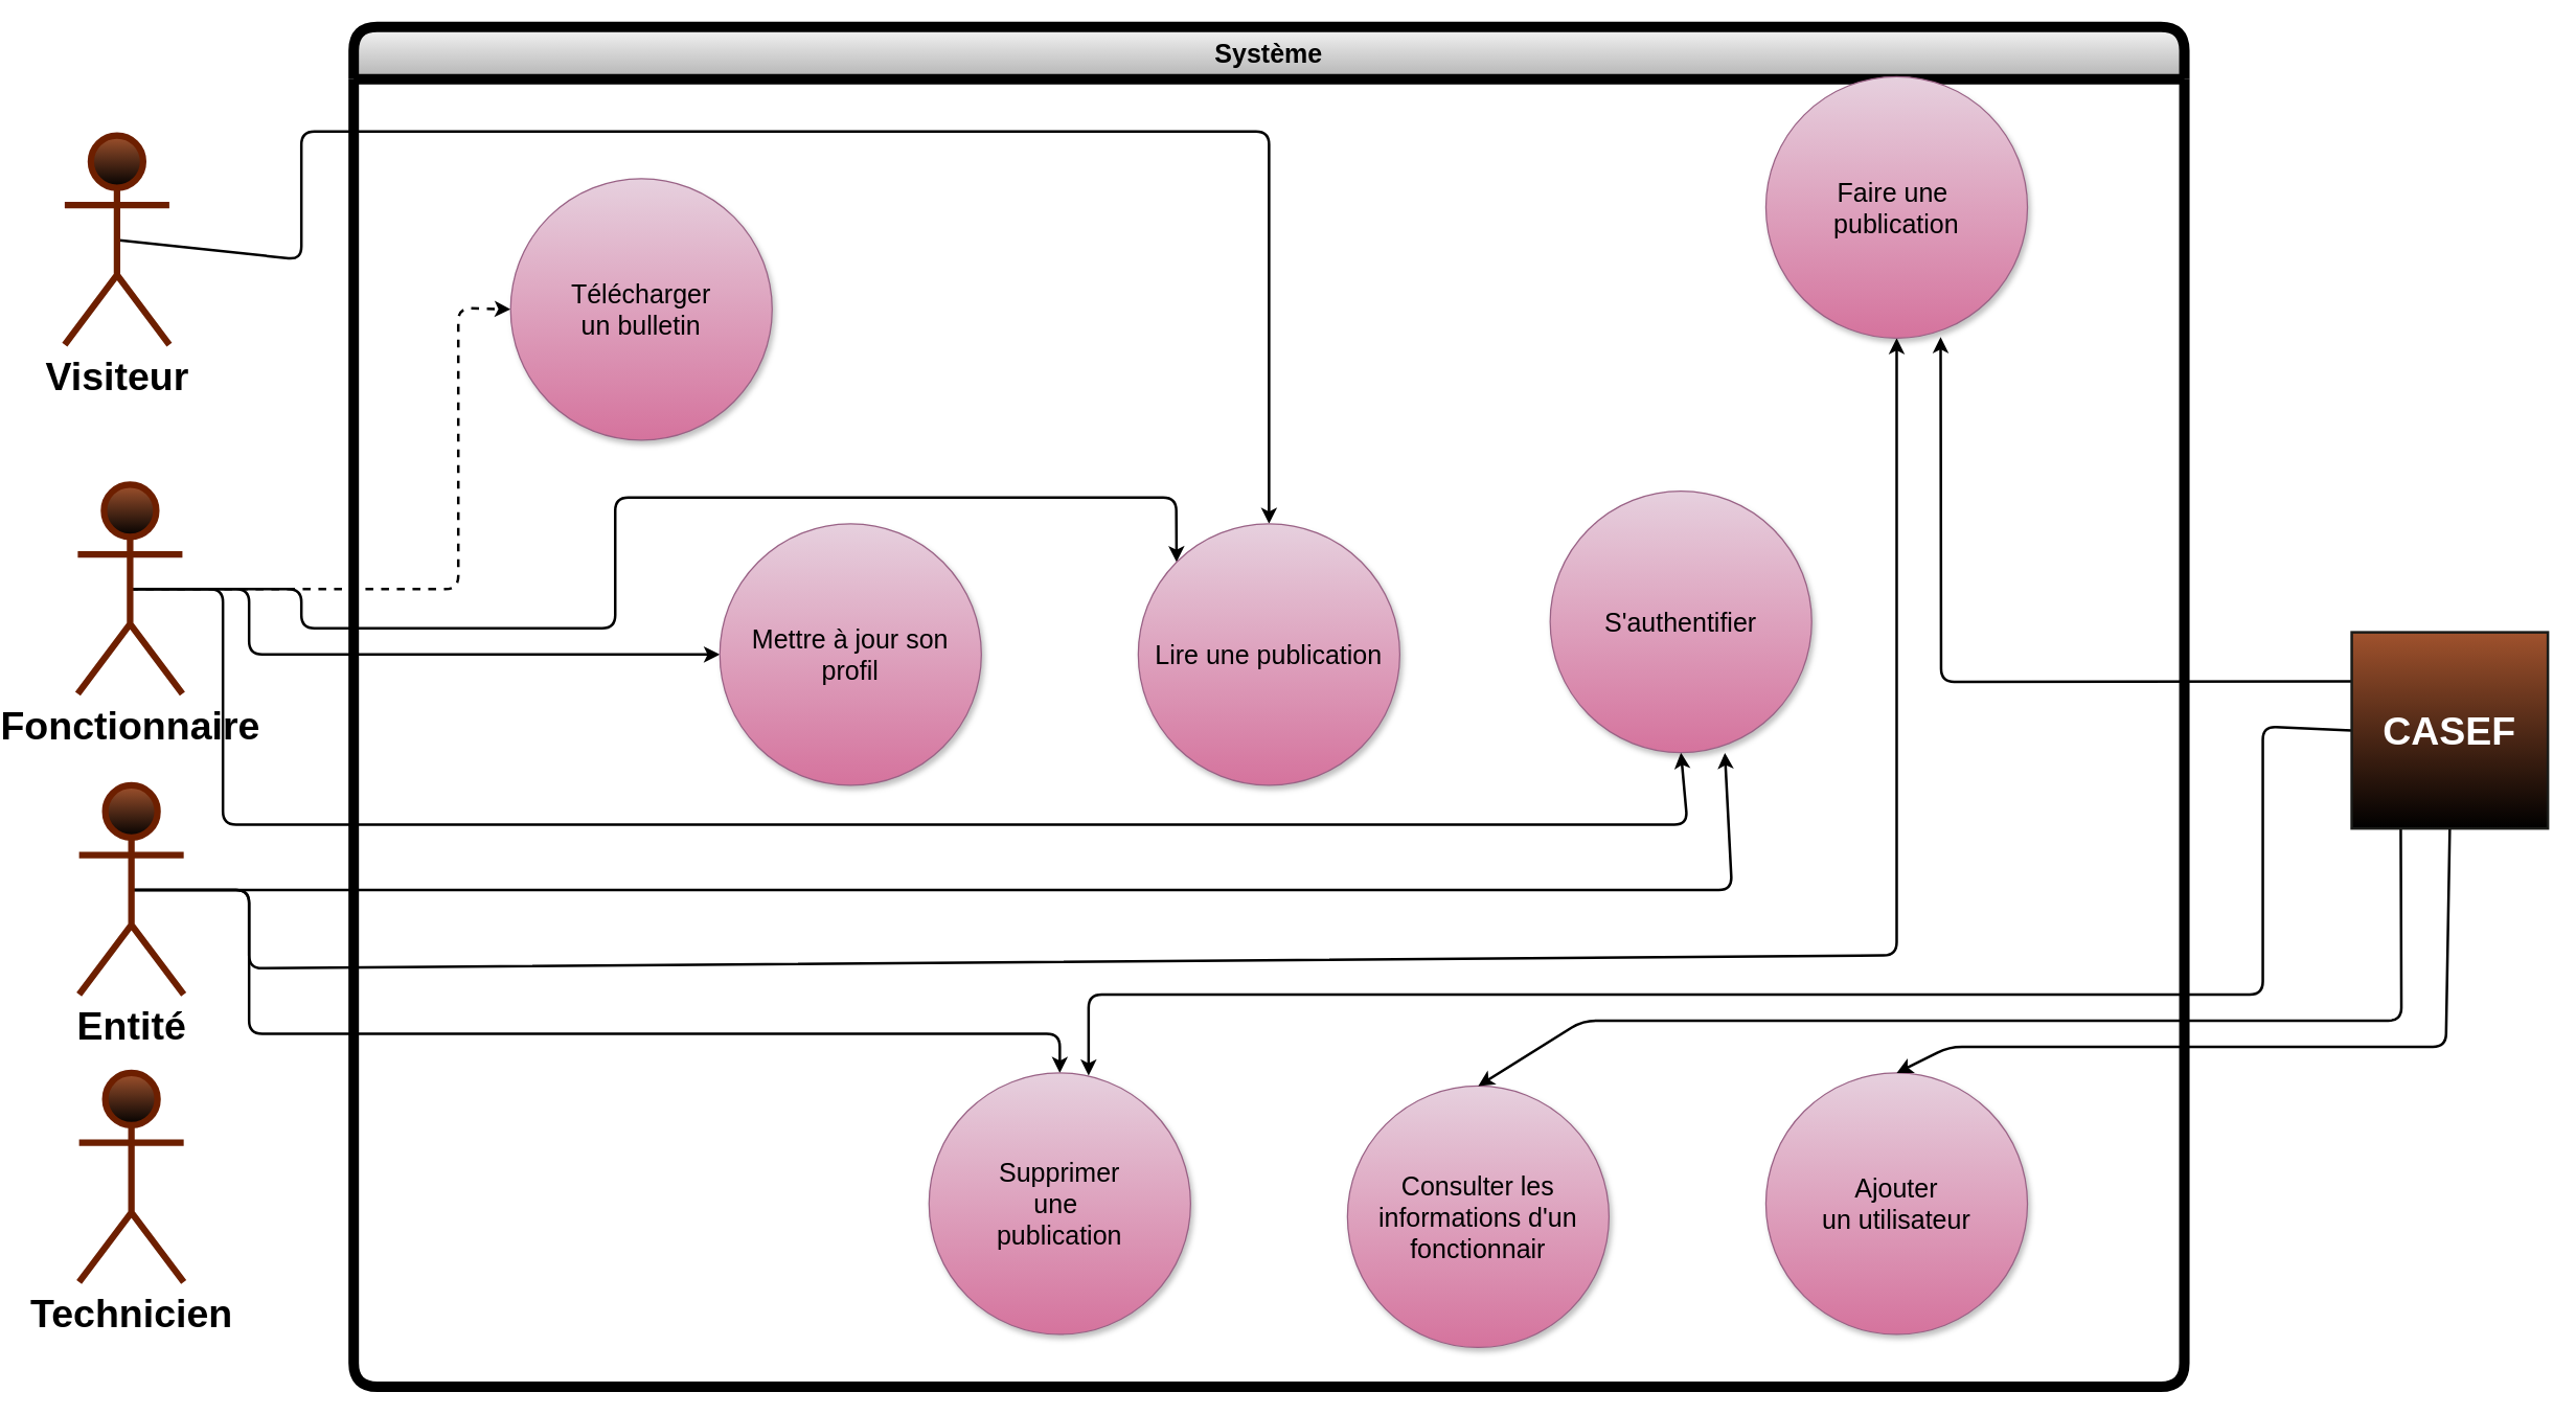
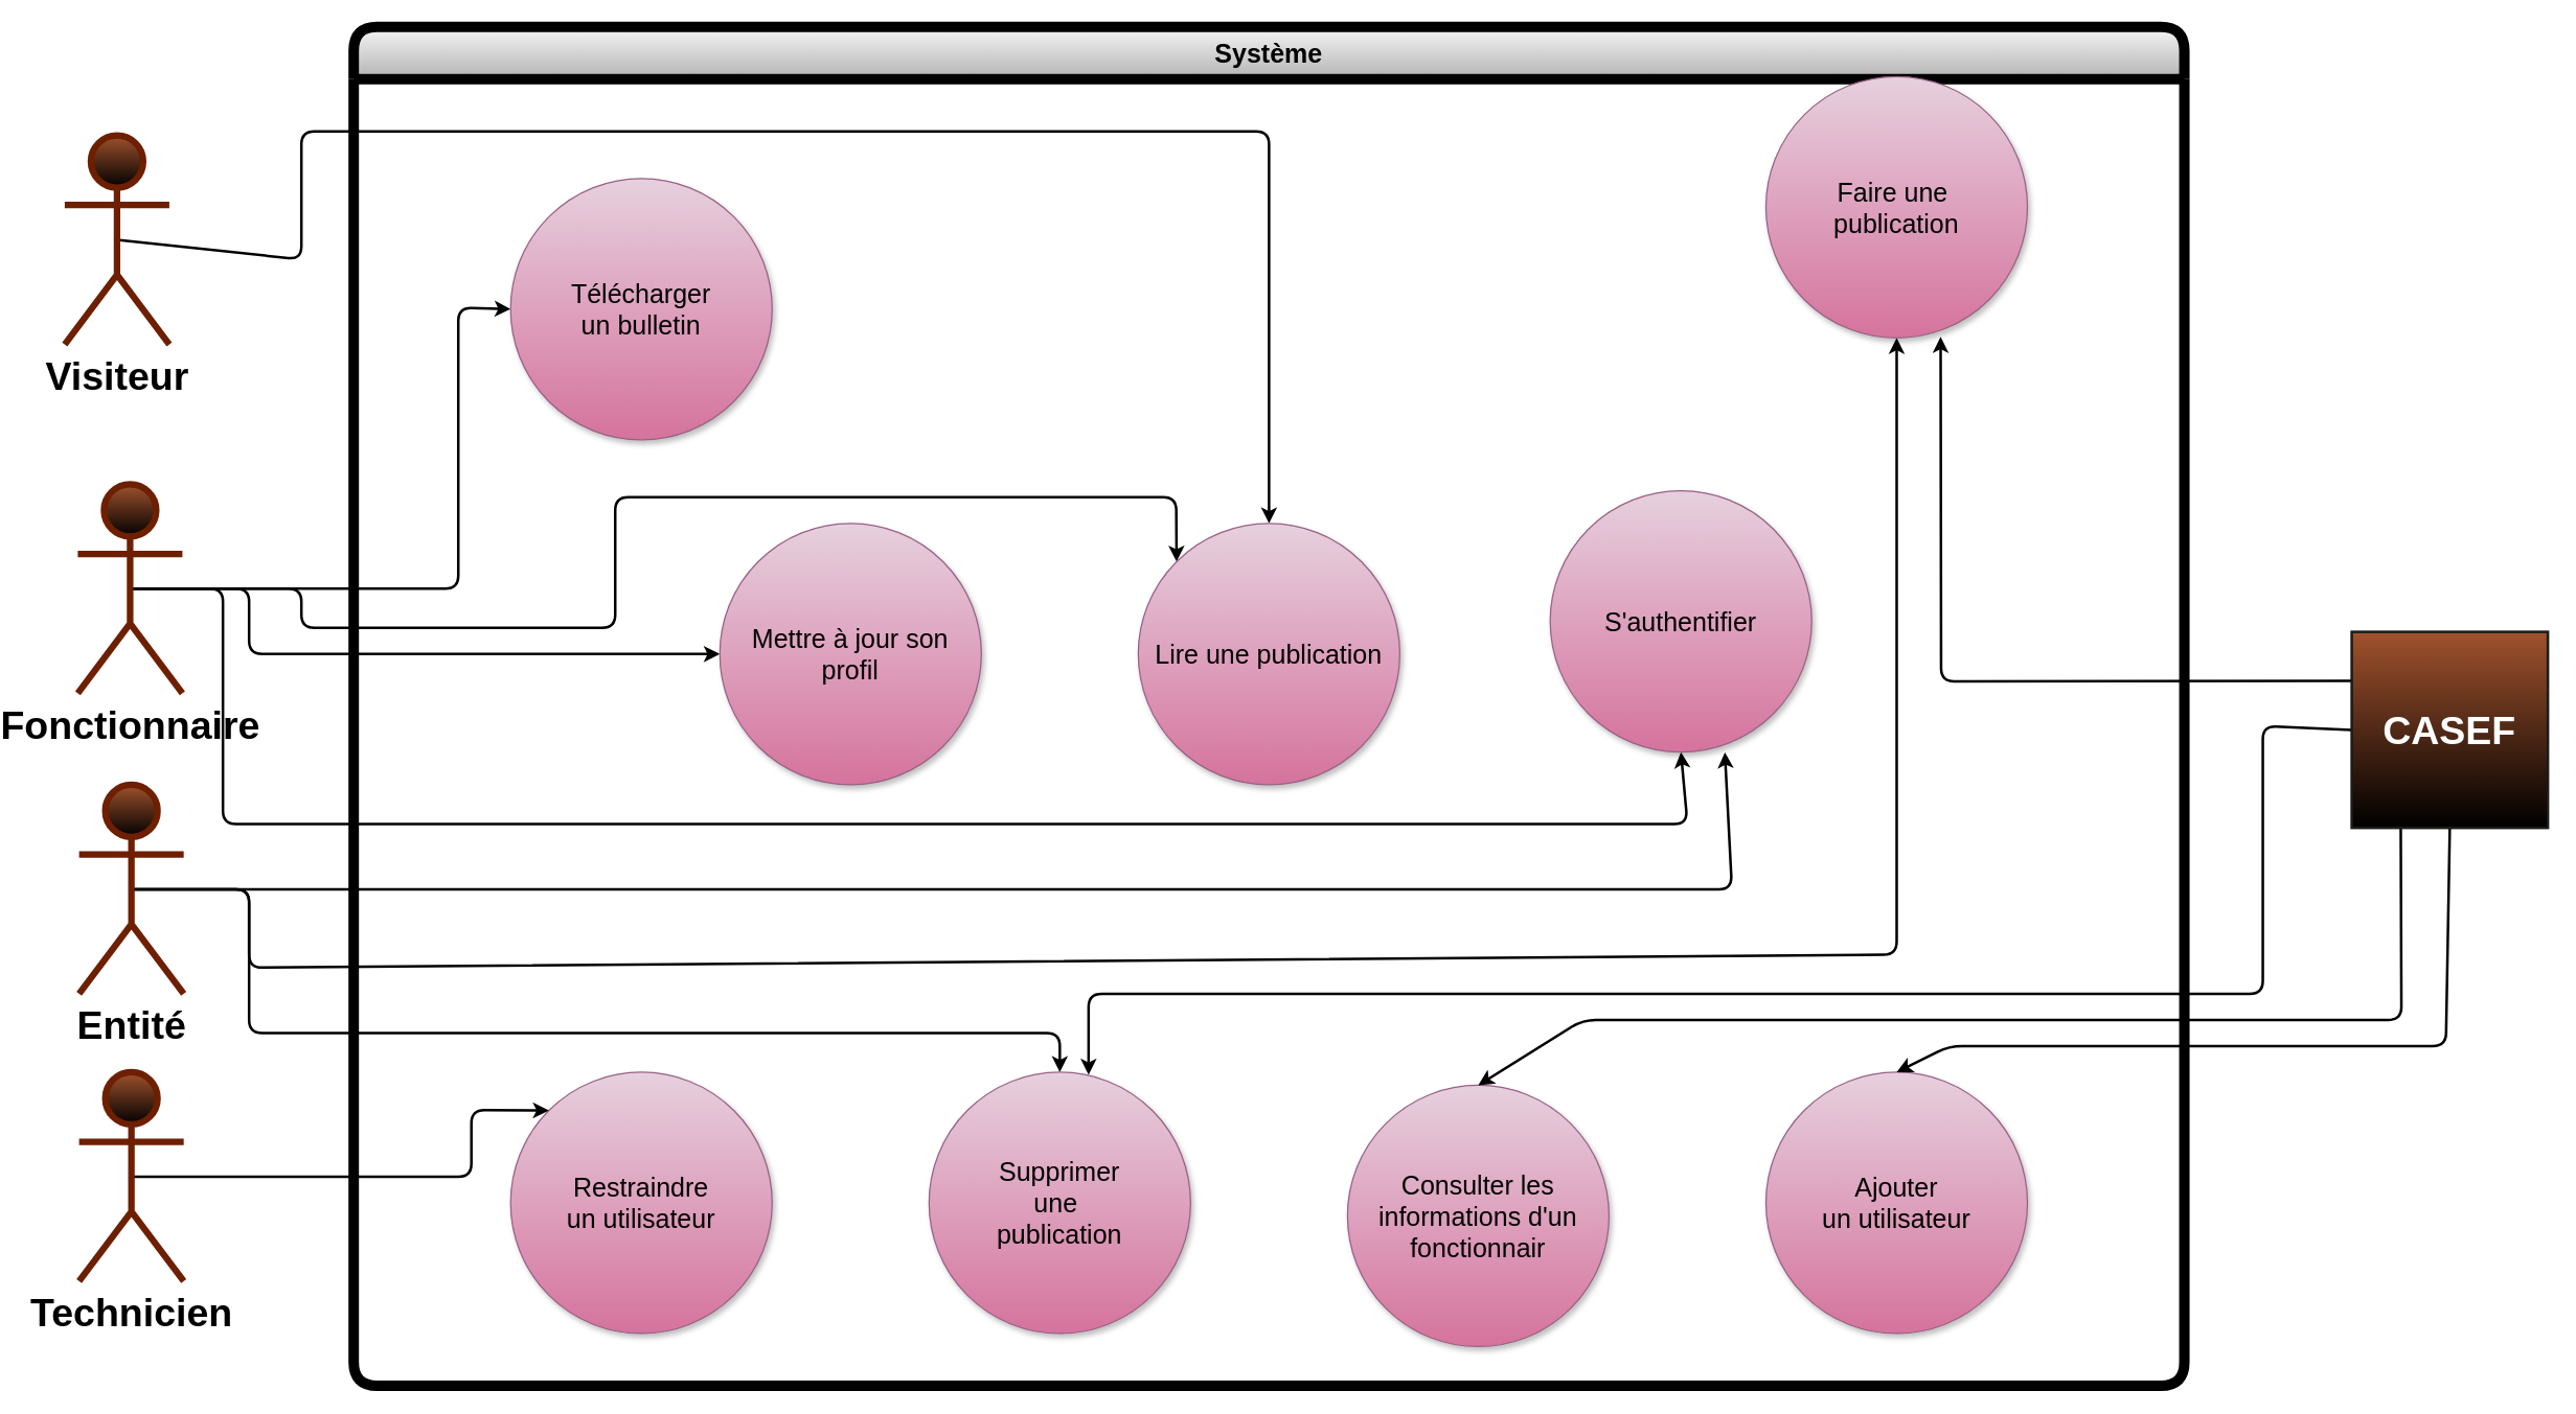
- <mxCell id="2" style="edgeStyle=none;html=1;exitX=0.5;exitY=0.5;exitDx=0;exitDy=0;exitPerimeter=0;entryX=0;entryY=0.5;entryDx=0;entryDy=0;fontSize=25;fontColor=#000000;strokeWidth=2;dashed=1;" parent="1" source="6" target="22" edge="1"><mxGeometry relative="1" as="geometry"><Array as="points"><mxPoint x="321" y="450" /><mxPoint x="321" y="235" /></Array></mxGeometry></mxCell>
+ <mxCell id="2" style="edgeStyle=none;html=1;exitX=0.5;exitY=0.5;exitDx=0;exitDy=0;exitPerimeter=0;entryX=0;entryY=0.5;entryDx=0;entryDy=0;fontSize=25;fontColor=#000000;strokeWidth=2;" parent="1" source="6" target="22" edge="1"><mxGeometry relative="1" as="geometry"><Array as="points"><mxPoint x="321" y="450" /><mxPoint x="321" y="235" /></Array></mxGeometry></mxCell>
+ <mxCell id="28" style="edgeStyle=none;html=1;exitX=0.5;exitY=0.5;exitDx=0;exitDy=0;exitPerimeter=0;entryX=0;entryY=0;entryDx=0;entryDy=0;fontSize=20;strokeWidth=2;" parent="1" source="29" target="21" edge="1"><mxGeometry relative="1" as="geometry"><Array as="points"><mxPoint x="331" y="900" /><mxPoint x="331" y="849" /></Array></mxGeometry></mxCell>
+ <mxCell id="21" value="Restraindre&lt;br&gt;un utilisateur" style="ellipse;html=1;fillColor=#E6D0DE;strokeColor=#996185;fontColor=#000000;gradientColor=#D5739D;fontSize=20;labelBackgroundColor=none;whiteSpace=wrap;labelBorderColor=none;shadow=1;" parent="13" vertex="1"><mxGeometry x="120" y="800" width="200" height="200" as="geometry" /></mxCell>
